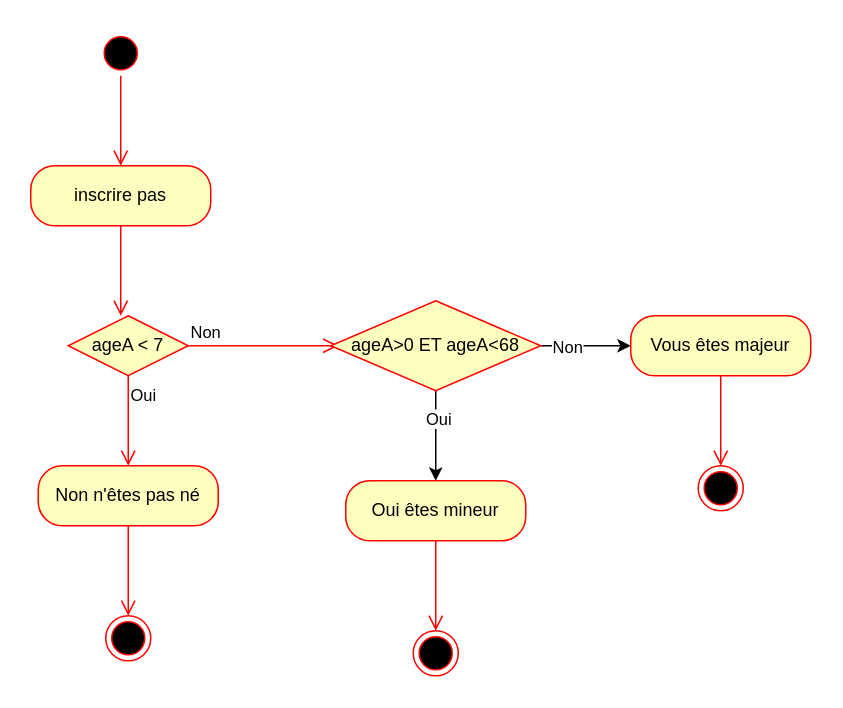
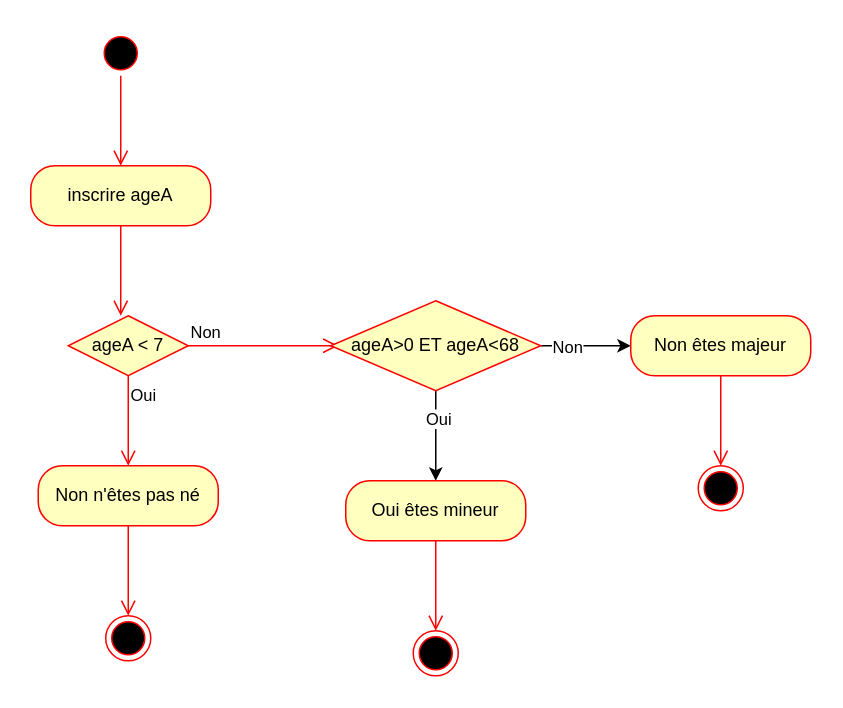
- <mxCell id="4" value="inscrire pas" style="rounded=1;whiteSpace=wrap;html=1;arcSize=40;fontColor=#000000;fillColor=#ffffc0;strokeColor=#ff0000;" vertex="1" parent="1"><mxGeometry x="20" y="110" width="120" height="40" as="geometry" /></mxCell>
+ <mxCell id="4" value="inscrire ageA" style="rounded=1;whiteSpace=wrap;html=1;arcSize=40;fontColor=#000000;fillColor=#ffffc0;strokeColor=#ff0000;" vertex="1" parent="1"><mxGeometry x="20" y="110" width="120" height="40" as="geometry" /></mxCell>
- <mxCell id="18" value="Vous êtes majeur" style="rounded=1;whiteSpace=wrap;html=1;arcSize=40;fontColor=#000000;fillColor=#ffffc0;strokeColor=#ff0000;" vertex="1" parent="1"><mxGeometry x="420" y="210" width="120" height="40" as="geometry" /></mxCell>
+ <mxCell id="18" value="Non êtes majeur" style="rounded=1;whiteSpace=wrap;html=1;arcSize=40;fontColor=#000000;fillColor=#ffffc0;strokeColor=#ff0000;" vertex="1" parent="1"><mxGeometry x="420" y="210" width="120" height="40" as="geometry" /></mxCell>
